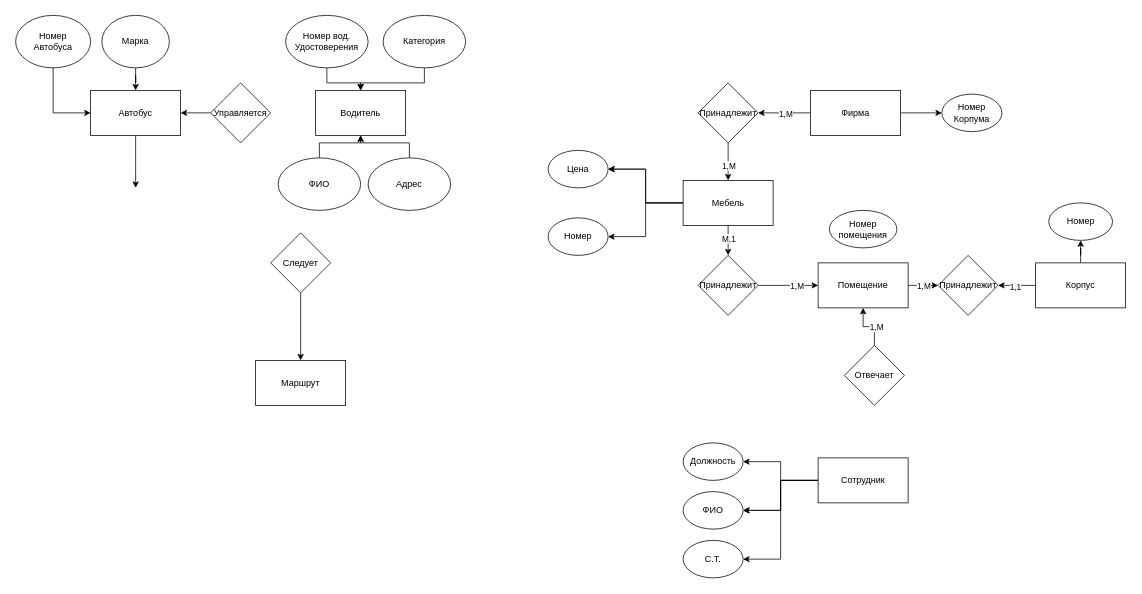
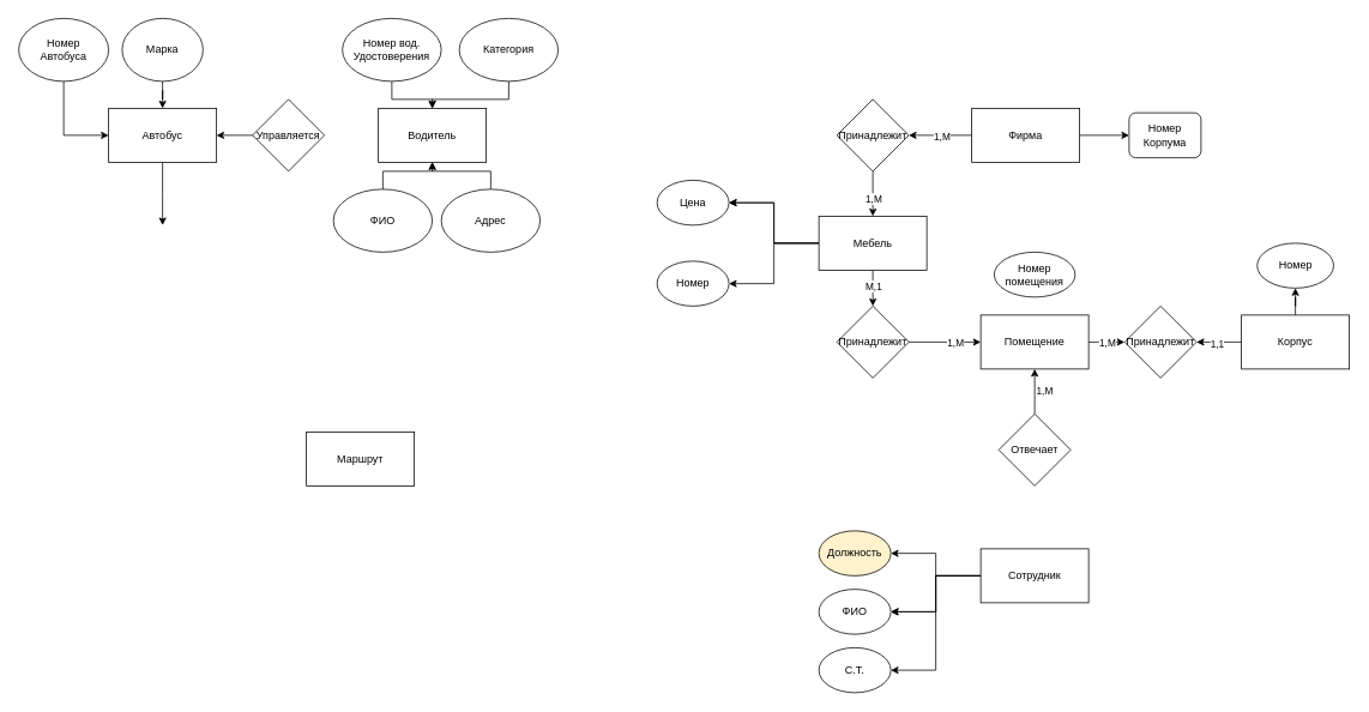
- <mxCell id="46" value="Номер Корпума" style="ellipse;whiteSpace=wrap;html=1;rounded=0;" vertex="1" parent="1"><mxGeometry x="1255" y="125" width="80" height="50" as="geometry" /></mxCell>
+ <mxCell id="46" value="Номер Корпума" style="whiteSpace=wrap;html=1;rounded=1;" vertex="1" parent="1"><mxGeometry x="1255" y="125" width="80" height="50" as="geometry" /></mxCell>
- <mxCell id="20" value="Следует" style="rhombus;whiteSpace=wrap;html=1;rounded=0;" vertex="1" parent="1"><mxGeometry x="360" y="310" width="80" height="80" as="geometry" /></mxCell>
- <mxCell id="19" value="" style="edgeStyle=orthogonalEdgeStyle;rounded=0;orthogonalLoop=1;jettySize=auto;html=1;" edge="1" parent="1" source="20" target="21"><mxGeometry relative="1" as="geometry" /></mxCell>
- <mxCell id="53" value="Отвечает" style="rhombus;whiteSpace=wrap;html=1;rounded=0;" vertex="1" parent="1"><mxGeometry x="1125" y="460" width="80" height="80" as="geometry" /></mxCell>
+ <mxCell id="53" value="Отвечает" style="rhombus;whiteSpace=wrap;html=1;rounded=0;" vertex="1" parent="1"><mxGeometry x="1110" y="460" width="80" height="80" as="geometry" /></mxCell>
- <mxCell id="48" value="Должность" style="ellipse;whiteSpace=wrap;html=1;" vertex="1" parent="1"><mxGeometry x="910" y="590" width="80" height="50" as="geometry" /></mxCell>
+ <mxCell id="48" value="Должность" style="ellipse;whiteSpace=wrap;html=1;fillColor=#fff2cc;" vertex="1" parent="1"><mxGeometry x="910" y="590" width="80" height="50" as="geometry" /></mxCell>
